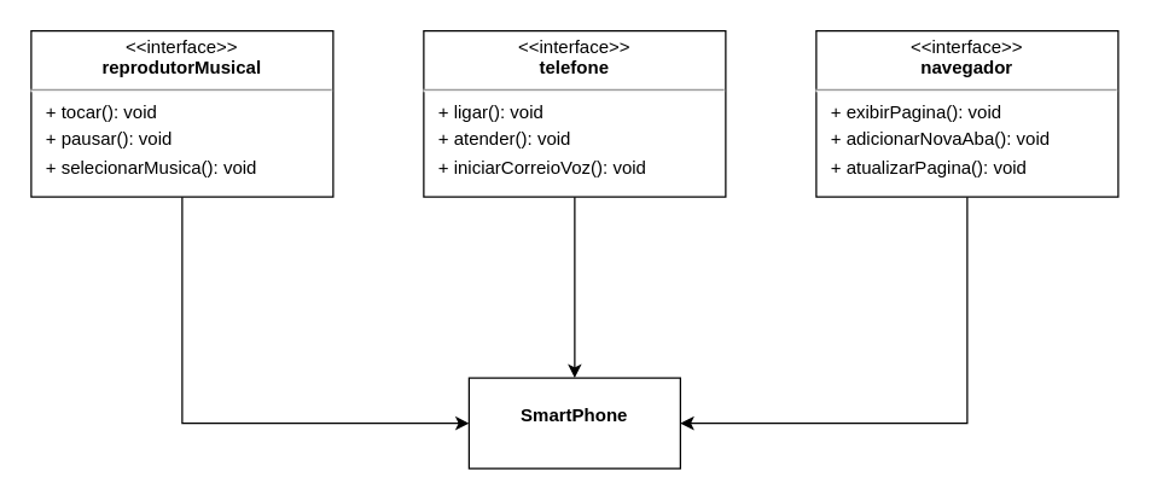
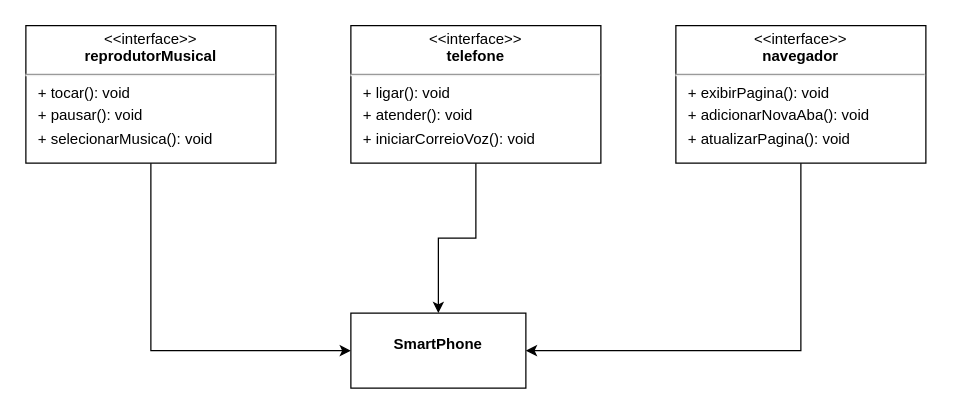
- <mxCell id="8" value="&lt;p style=&quot;margin:0px;margin-top:4px;text-align:center;&quot;&gt;&lt;br&gt;&lt;b&gt;SmartPhone&lt;/b&gt;&lt;/p&gt;" style="verticalAlign=top;align=left;overflow=fill;fontSize=12;fontFamily=Helvetica;html=1;whiteSpace=wrap;" vertex="1" parent="1"><mxGeometry x="310" y="250" width="140" height="60" as="geometry" /></mxCell>
+ <mxCell id="8" value="&lt;p style=&quot;margin:0px;margin-top:4px;text-align:center;&quot;&gt;&lt;br&gt;&lt;b&gt;SmartPhone&lt;/b&gt;&lt;/p&gt;" style="verticalAlign=top;align=left;overflow=fill;fontSize=12;fontFamily=Helvetica;html=1;whiteSpace=wrap;" vertex="1" parent="1"><mxGeometry x="280" y="250" width="140" height="60" as="geometry" /></mxCell>
